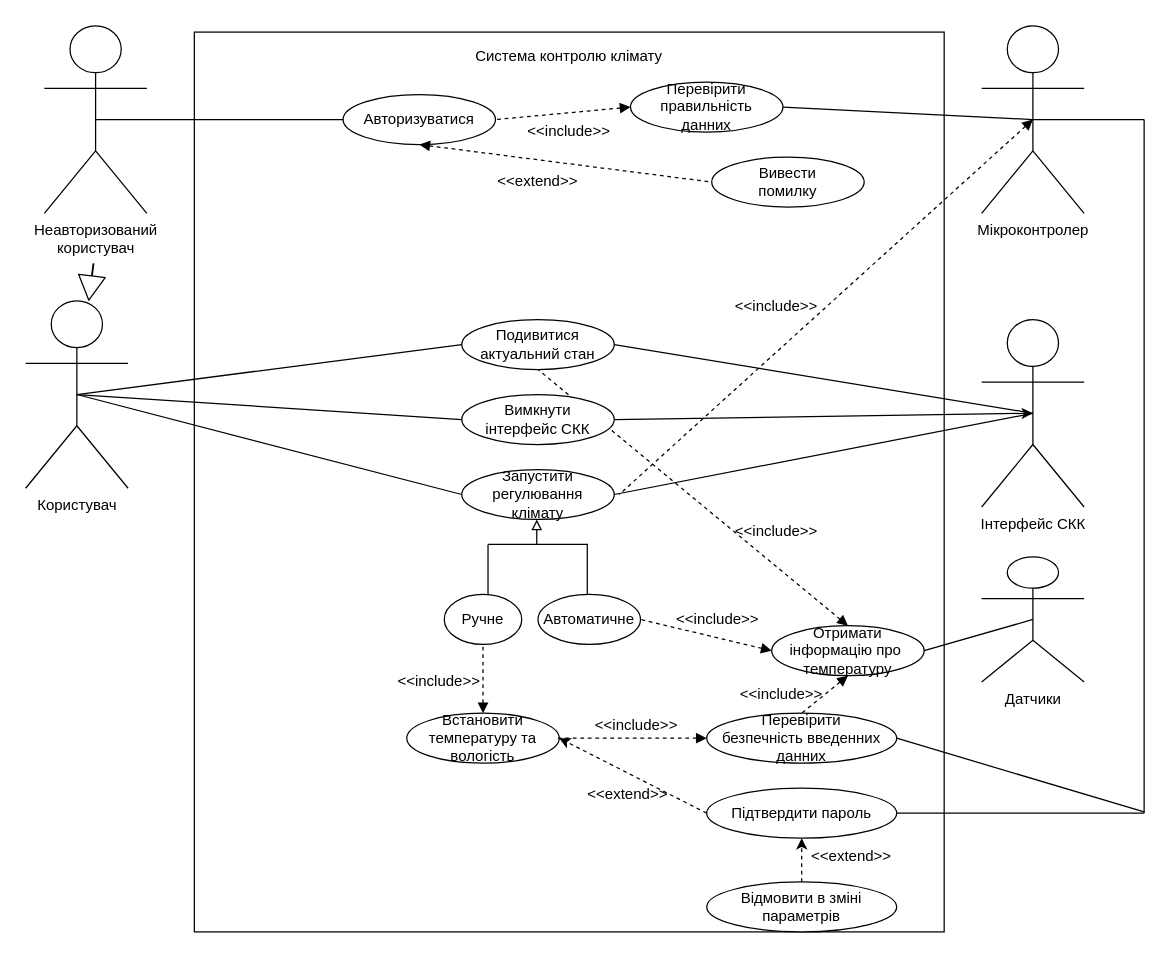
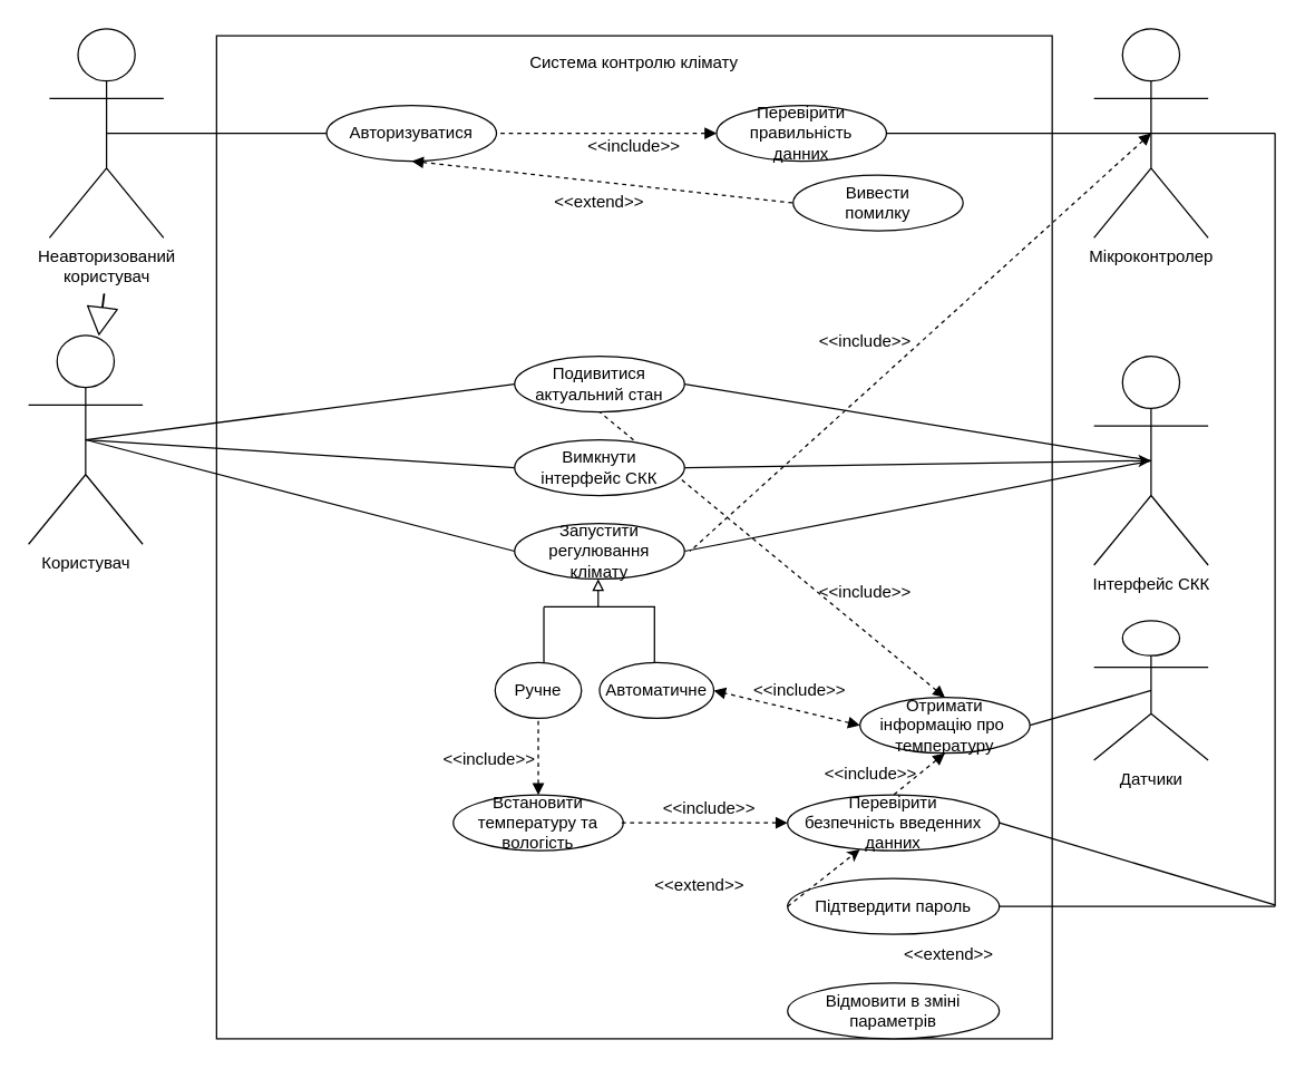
- <mxCell id="5" value="Перевірити&lt;br&gt;правильність&lt;br&gt;данних" style="ellipse;whiteSpace=wrap;html=1;" parent="1" vertex="1"><mxGeometry x="504" y="65" width="122" height="40" as="geometry" /></mxCell>
+ <mxCell id="5" value="Перевірити&lt;br&gt;правильність&lt;br&gt;данних" style="ellipse;whiteSpace=wrap;html=1;" parent="1" vertex="1"><mxGeometry x="514" y="75" width="122" height="40" as="geometry" /></mxCell>
- <mxCell id="4" value="Авторизуватися" style="ellipse;whiteSpace=wrap;html=1;" parent="1" vertex="1"><mxGeometry x="274" y="75" width="122" height="40" as="geometry" /></mxCell>
+ <mxCell id="4" value="Авторизуватися" style="ellipse;whiteSpace=wrap;html=1;" parent="1" vertex="1"><mxGeometry x="234" y="75" width="122" height="40" as="geometry" /></mxCell>
- <mxCell id="30" value="" style="endArrow=none;dashed=1;html=1;startArrow=block;startFill=1;exitX=0;exitY=0.5;exitDx=0;exitDy=0;entryX=1;entryY=0.5;entryDx=0;entryDy=0;" parent="1" source="15" target="27" edge="1"><mxGeometry width="50" height="50" relative="1" as="geometry"><mxPoint x="805" y="520" as="sourcePoint" /><mxPoint x="450" y="275" as="targetPoint" /></mxGeometry></mxCell>
+ <mxCell id="30" value="" style="endArrow=block;dashed=1;html=1;startArrow=block;startFill=1;exitX=0;exitY=0.5;exitDx=0;exitDy=0;entryX=1;entryY=0.5;entryDx=0;entryDy=0;" parent="1" source="15" target="27" edge="1"><mxGeometry width="50" height="50" relative="1" as="geometry"><mxPoint x="805" y="520" as="sourcePoint" /><mxPoint x="450" y="275" as="targetPoint" /></mxGeometry></mxCell>
- <mxCell id="39" value="" style="endArrow=classic;dashed=1;html=1;startArrow=none;startFill=0;exitX=0;exitY=0.5;exitDx=0;exitDy=0;entryX=1;entryY=0.5;entryDx=0;entryDy=0;endFill=1;" parent="1" source="38" target="32" edge="1"><mxGeometry width="50" height="50" relative="1" as="geometry"><mxPoint x="575" y="600" as="sourcePoint" /><mxPoint x="455" y="600" as="targetPoint" /></mxGeometry></mxCell>
+ <mxCell id="39" value="" style="endArrow=classic;dashed=1;html=1;startArrow=none;startFill=0;exitX=0;exitY=0.5;exitDx=0;exitDy=0;endFill=1;" parent="1" source="38" target="35" edge="1"><mxGeometry width="50" height="50" relative="1" as="geometry"><mxPoint x="575" y="600" as="sourcePoint" /><mxPoint x="455" y="600" as="targetPoint" /></mxGeometry></mxCell>
- <mxCell id="47" value="" style="endArrow=classic;dashed=1;html=1;startArrow=none;startFill=0;exitX=0.5;exitY=0;exitDx=0;exitDy=0;entryX=0.5;entryY=1;entryDx=0;entryDy=0;endFill=1;" parent="1" source="46" target="38" edge="1"><mxGeometry width="50" height="50" relative="1" as="geometry"><mxPoint x="575" y="660" as="sourcePoint" /><mxPoint x="455" y="600" as="targetPoint" /></mxGeometry></mxCell>
